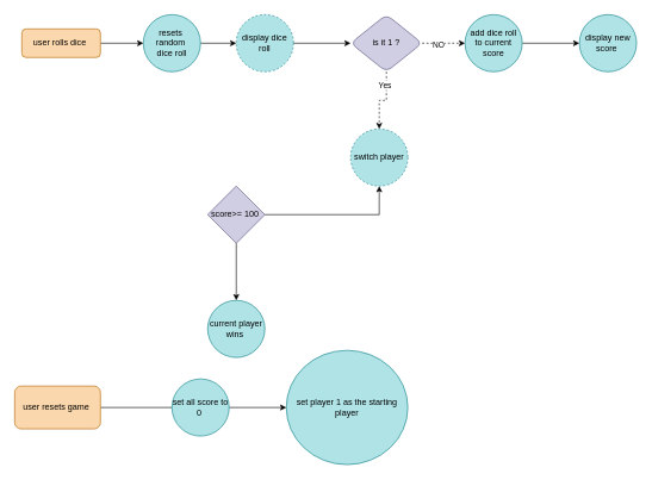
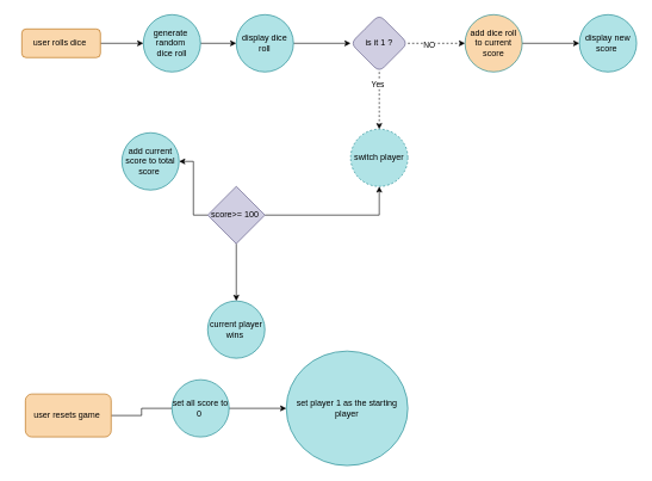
- <mxCell id="5" value="resets&amp;nbsp;&lt;div&gt;random&amp;nbsp;&lt;/div&gt;&lt;div&gt;dice roll&lt;/div&gt;" style="ellipse;whiteSpace=wrap;html=1;rounded=1;glass=0;strokeWidth=1;shadow=0;fillColor=#b0e3e6;strokeColor=#0e8088;" vertex="1" parent="1"><mxGeometry x="200" y="20" width="80" height="80" as="geometry" /></mxCell>
+ <mxCell id="5" value="generate&amp;nbsp;&lt;div&gt;random&amp;nbsp;&lt;/div&gt;&lt;div&gt;dice roll&lt;/div&gt;" style="ellipse;whiteSpace=wrap;html=1;rounded=1;glass=0;strokeWidth=1;shadow=0;fillColor=#b0e3e6;strokeColor=#0e8088;" vertex="1" parent="1"><mxGeometry x="200" y="20" width="80" height="80" as="geometry" /></mxCell>
- <mxCell id="7" value="display dice roll" style="ellipse;whiteSpace=wrap;html=1;rounded=1;glass=0;strokeWidth=1;shadow=0;fillColor=#b0e3e6;strokeColor=#0e8088;dashed=1;" vertex="1" parent="1"><mxGeometry x="330" y="20" width="80" height="80" as="geometry" /></mxCell>
+ <mxCell id="7" value="display dice roll" style="ellipse;whiteSpace=wrap;html=1;rounded=1;glass=0;strokeWidth=1;shadow=0;fillColor=#b0e3e6;strokeColor=#0e8088;" vertex="1" parent="1"><mxGeometry x="330" y="20" width="80" height="80" as="geometry" /></mxCell>
- <mxCell id="12" value="is it 1 ?" style="rhombus;whiteSpace=wrap;html=1;rounded=1;glass=0;strokeWidth=1;shadow=0;fillColor=#d0cee2;strokeColor=#56517e;" vertex="1" parent="1"><mxGeometry x="490" y="20" width="100" height="80" as="geometry" /></mxCell>
+ <mxCell id="12" value="is it 1 ?" style="rhombus;whiteSpace=wrap;html=1;rounded=1;glass=0;strokeWidth=1;shadow=0;fillColor=#d0cee2;strokeColor=#56517e;" vertex="1" parent="1"><mxGeometry x="490" y="20" width="80" height="80" as="geometry" /></mxCell>
- <mxCell id="14" value="add dice roll to current score" style="ellipse;whiteSpace=wrap;html=1;rounded=1;glass=0;strokeWidth=1;shadow=0;fillColor=#b0e3e6;strokeColor=#0e8088;" vertex="1" parent="1"><mxGeometry x="650" y="20" width="80" height="80" as="geometry" /></mxCell>
+ <mxCell id="14" value="add dice roll to current score" style="ellipse;whiteSpace=wrap;html=1;rounded=1;glass=0;strokeWidth=1;shadow=0;fillColor=#fad7ac;strokeColor=#0e8088;" vertex="1" parent="1"><mxGeometry x="650" y="20" width="80" height="80" as="geometry" /></mxCell>
+ <mxCell id="17" value="add current score to total score&amp;nbsp;" style="ellipse;whiteSpace=wrap;html=1;rounded=1;fillColor=#b0e3e6;strokeColor=#0e8088;" vertex="1" parent="1"><mxGeometry x="170" y="185" width="80" height="80" as="geometry" /></mxCell>
+ <mxCell id="18" value="" style="edgeStyle=orthogonalEdgeStyle;rounded=0;orthogonalLoop=1;jettySize=auto;html=1;" edge="1" parent="1" source="21" target="17"><mxGeometry relative="1" as="geometry" /></mxCell>
- <mxCell id="24" value="user resets game&amp;nbsp;" style="rounded=1;whiteSpace=wrap;html=1;fillColor=#fad7ac;strokeColor=#b46504;" vertex="1" parent="1"><mxGeometry y="540" width="120" height="60" as="geometry" x="20" /></mxCell>
+ <mxCell id="24" value="user resets game&amp;nbsp;" style="rounded=1;whiteSpace=wrap;html=1;fillColor=#fad7ac;strokeColor=#b46504;" vertex="1" parent="1"><mxGeometry x="35" y="550" width="120" height="60" as="geometry" /></mxCell>
